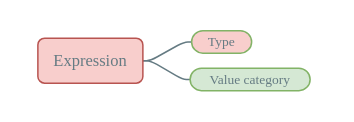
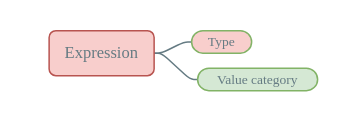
- <mxCell id="5" value="&lt;span style=&quot;font-family: &amp;#34;ubuntu&amp;#34;&quot;&gt;&lt;font color=&quot;#657b83&quot; size=&quot;1&quot;&gt;&lt;span style=&quot;font-size: 22px&quot;&gt;Expression&lt;/span&gt;&lt;/font&gt;&lt;/span&gt;" style="rounded=1;whiteSpace=wrap;html=1;fillColor=#f8cecc;strokeColor=#b85450;strokeWidth=2;" parent="1" vertex="1"><mxGeometry x="50" y="50" width="140" height="60" as="geometry" /></mxCell>
+ <mxCell id="5" value="&lt;span style=&quot;font-family: &amp;#34;ubuntu&amp;#34;&quot;&gt;&lt;font color=&quot;#657b83&quot; size=&quot;1&quot;&gt;&lt;span style=&quot;font-size: 22px&quot;&gt;Expression&lt;/span&gt;&lt;/font&gt;&lt;/span&gt;" style="rounded=1;whiteSpace=wrap;html=1;fillColor=#f8cecc;strokeColor=#b85450;strokeWidth=2;" parent="1" vertex="1"><mxGeometry x="65" y="40" width="140" height="60" as="geometry" /></mxCell>
- <mxCell id="7" value="&lt;font style=&quot;font-size: 18px&quot; face=&quot;Ubuntu&quot; color=&quot;#657b83&quot;&gt;Value category&lt;/font&gt;" style="whiteSpace=wrap;html=1;rounded=1;arcSize=50;align=center;verticalAlign=middle;strokeWidth=2;autosize=1;spacing=4;treeFolding=1;treeMoving=1;newEdgeStyle={&quot;edgeStyle&quot;:&quot;entityRelationEdgeStyle&quot;,&quot;startArrow&quot;:&quot;none&quot;,&quot;endArrow&quot;:&quot;none&quot;,&quot;segment&quot;:10,&quot;curved&quot;:1};fillColor=#d5e8d4;strokeColor=#82b366;fontFamily=Ubuntu;FType=g;" parent="1" vertex="1"><mxGeometry x="253" y="90" width="160" height="30" as="geometry" /></mxCell>
+ <mxCell id="7" value="&lt;font style=&quot;font-size: 18px&quot; face=&quot;Ubuntu&quot; color=&quot;#657b83&quot;&gt;Value category&lt;/font&gt;" style="whiteSpace=wrap;html=1;rounded=1;arcSize=50;align=center;verticalAlign=middle;strokeWidth=2;autosize=1;spacing=4;treeFolding=1;treeMoving=1;newEdgeStyle={&quot;edgeStyle&quot;:&quot;entityRelationEdgeStyle&quot;,&quot;startArrow&quot;:&quot;none&quot;,&quot;endArrow&quot;:&quot;none&quot;,&quot;segment&quot;:10,&quot;curved&quot;:1};fillColor=#d5e8d4;strokeColor=#82b366;fontFamily=Ubuntu;FType=g;" parent="1" vertex="1"><mxGeometry x="263" y="90" width="160" height="30" as="geometry" /></mxCell>
